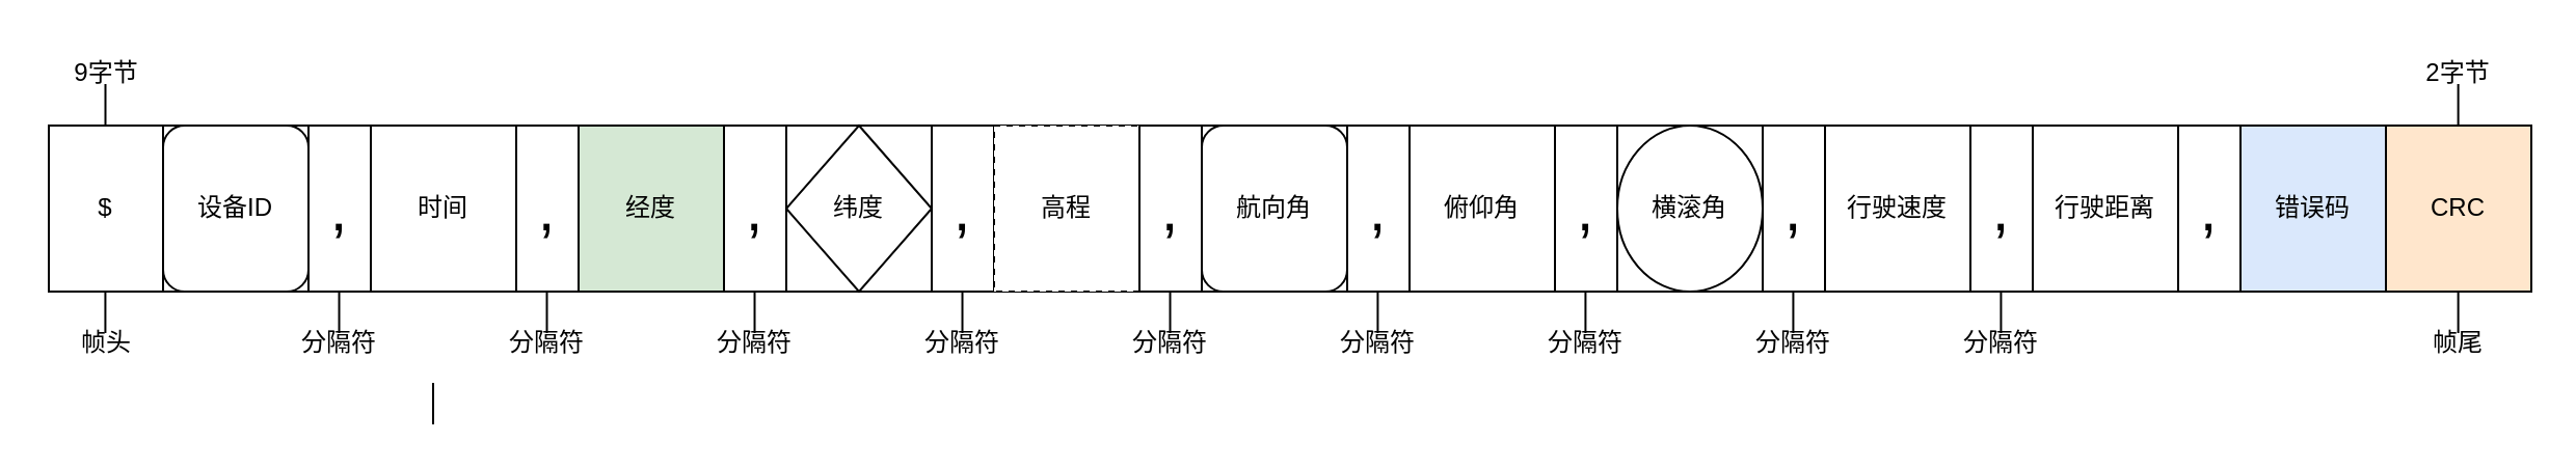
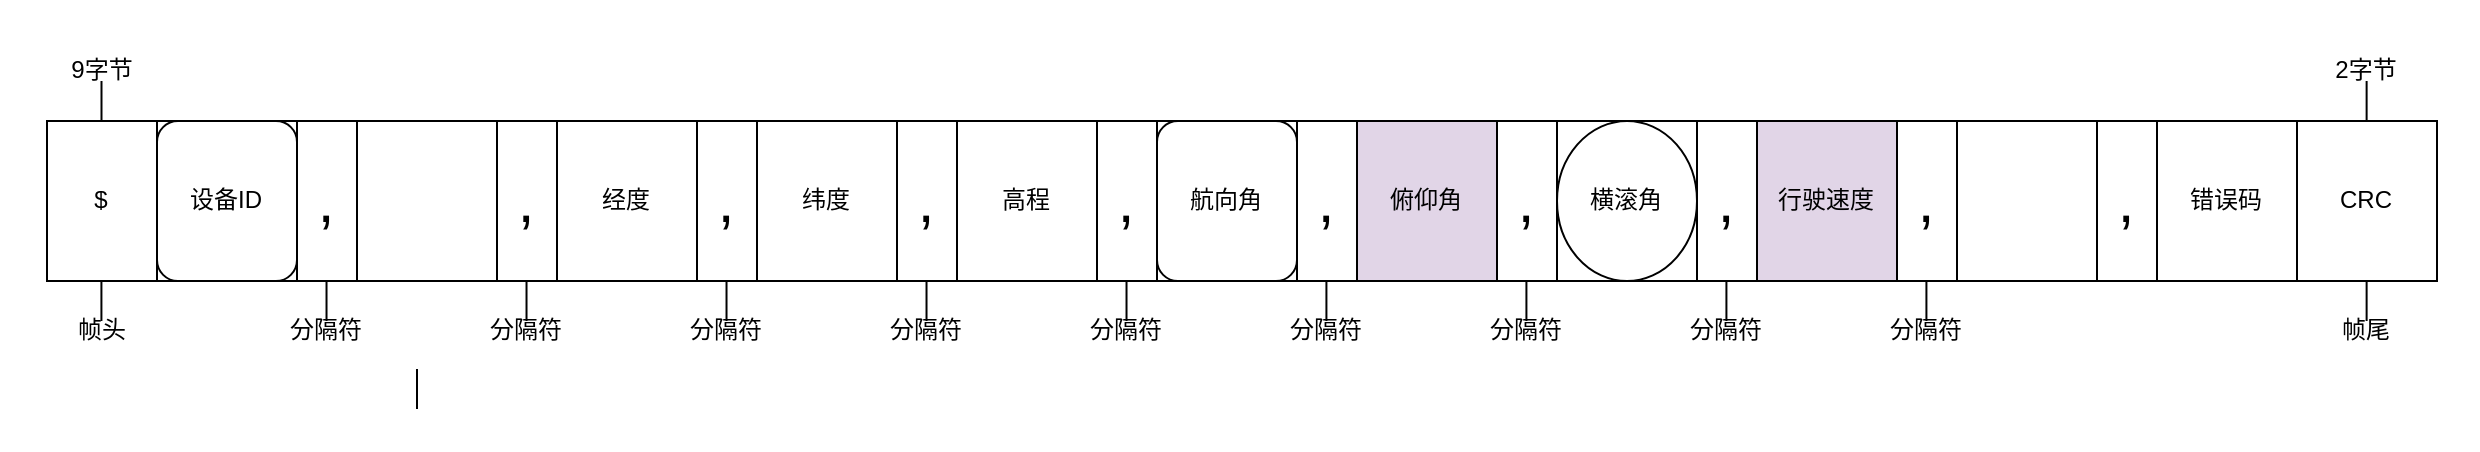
- <mxCell id="6" value="时间" style="rounded=0;whiteSpace=wrap;html=1;" vertex="1" parent="1"><mxGeometry x="178" y="60" width="70" height="80" as="geometry" /></mxCell>
- <mxCell id="7" value="经度" style="rounded=0;whiteSpace=wrap;html=1;fillColor=#d5e8d4;" vertex="1" parent="1"><mxGeometry x="278" y="60" width="70" height="80" as="geometry" /></mxCell>
+ <mxCell id="7" value="经度" style="rounded=0;whiteSpace=wrap;html=1;" vertex="1" parent="1"><mxGeometry x="278" y="60" width="70" height="80" as="geometry" /></mxCell>
- <mxCell id="10" value="纬度" style="rhombus;whiteSpace=wrap;html=1;" vertex="1" parent="1"><mxGeometry x="378" y="60" width="70" height="80" as="geometry" /></mxCell>
+ <mxCell id="10" value="纬度" style="rounded=0;whiteSpace=wrap;html=1;" vertex="1" parent="1"><mxGeometry x="378" y="60" width="70" height="80" as="geometry" /></mxCell>
- <mxCell id="12" value="高程" style="rounded=0;whiteSpace=wrap;html=1;dashed=1;" vertex="1" parent="1"><mxGeometry x="478" y="60" width="70" height="80" as="geometry" /></mxCell>
+ <mxCell id="12" value="高程" style="rounded=0;whiteSpace=wrap;html=1;" vertex="1" parent="1"><mxGeometry x="478" y="60" width="70" height="80" as="geometry" /></mxCell>
- <mxCell id="16" value="俯仰角" style="rounded=0;whiteSpace=wrap;html=1;" vertex="1" parent="1"><mxGeometry x="678" y="60" width="70" height="80" as="geometry" /></mxCell>
+ <mxCell id="16" value="俯仰角" style="rounded=0;whiteSpace=wrap;html=1;fillColor=#e1d5e7;" vertex="1" parent="1"><mxGeometry x="678" y="60" width="70" height="80" as="geometry" /></mxCell>
- <mxCell id="20" value="行驶速度" style="rounded=0;whiteSpace=wrap;html=1;" vertex="1" parent="1"><mxGeometry x="878" y="60" width="70" height="80" as="geometry" /></mxCell>
+ <mxCell id="20" value="行驶速度" style="rounded=0;whiteSpace=wrap;html=1;fillColor=#e1d5e7;" vertex="1" parent="1"><mxGeometry x="878" y="60" width="70" height="80" as="geometry" /></mxCell>
- <mxCell id="51" value="行驶距离" style="rounded=0;whiteSpace=wrap;html=1;" vertex="1" parent="1"><mxGeometry x="978" y="60" width="70" height="80" as="geometry" /></mxCell>
- <mxCell id="22" value="错误码" style="rounded=0;whiteSpace=wrap;html=1;fillColor=#dae8fc;" vertex="1" parent="1"><mxGeometry x="1078" y="60" width="70" height="80" as="geometry" /></mxCell>
+ <mxCell id="22" value="错误码" style="rounded=0;whiteSpace=wrap;html=1;" vertex="1" parent="1"><mxGeometry x="1078" y="60" width="70" height="80" as="geometry" /></mxCell>
- <mxCell id="23" value="CRC" style="rounded=0;whiteSpace=wrap;html=1;fillColor=#ffe6cc;" vertex="1" parent="1"><mxGeometry x="1148" y="60" width="70" height="80" as="geometry" /></mxCell>
+ <mxCell id="23" value="CRC" style="rounded=0;whiteSpace=wrap;html=1;" vertex="1" parent="1"><mxGeometry x="1148" y="60" width="70" height="80" as="geometry" /></mxCell>
